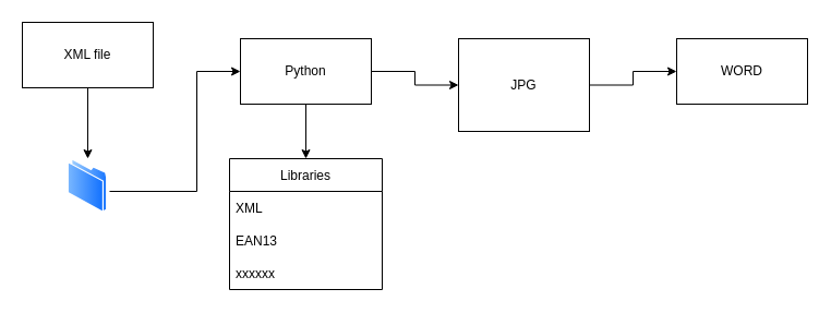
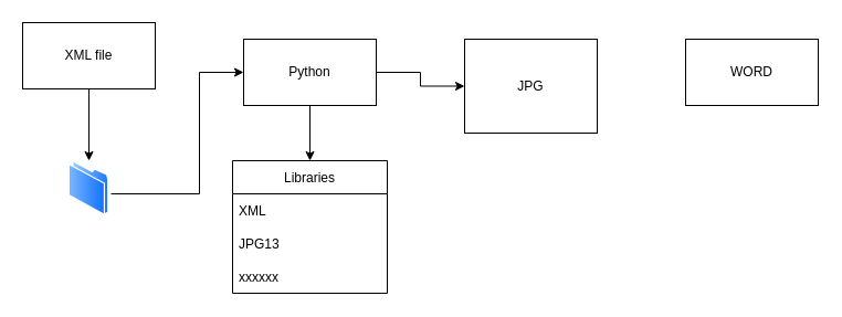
- <mxCell id="8" value="" style="edgeStyle=orthogonalEdgeStyle;rounded=0;orthogonalLoop=1;jettySize=auto;html=1;" parent="1" source="9" target="10" edge="1"><mxGeometry relative="1" as="geometry" /></mxCell>
- <mxCell id="14" value="EAN13" style="text;strokeColor=none;fillColor=none;align=left;verticalAlign=middle;spacingLeft=4;spacingRight=4;overflow=hidden;points=[[0,0.5],[1,0.5]];portConstraint=eastwest;rotatable=0;" vertex="1" parent="12"><mxGeometry y="60" width="140" height="30" as="geometry" /></mxCell>
+ <mxCell id="14" value="JPG13" style="text;strokeColor=none;fillColor=none;align=left;verticalAlign=middle;spacingLeft=4;spacingRight=4;overflow=hidden;points=[[0,0.5],[1,0.5]];portConstraint=eastwest;rotatable=0;" vertex="1" parent="12"><mxGeometry y="60" width="140" height="30" as="geometry" /></mxCell>
